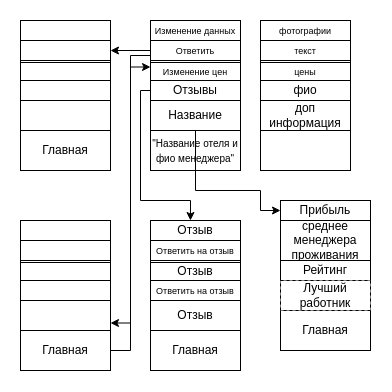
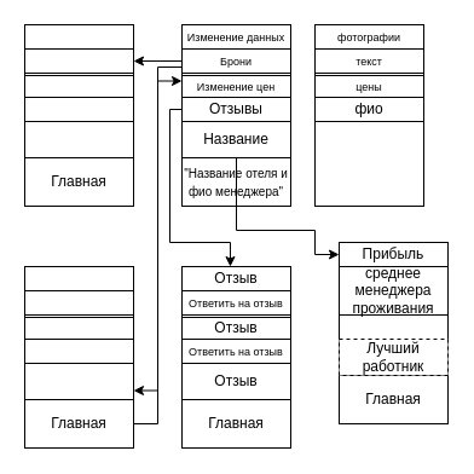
- <mxCell id="8" value="&lt;font style=&quot;font-size: 9px;&quot;&gt;Ответить&lt;/font&gt;" style="rounded=0;whiteSpace=wrap;html=1;" parent="1" vertex="1"><mxGeometry x="150" y="40" width="90" height="20" as="geometry" /></mxCell>
+ <mxCell id="8" value="&lt;font style=&quot;font-size: 9px;&quot;&gt;Брони&lt;/font&gt;" style="rounded=0;whiteSpace=wrap;html=1;" parent="1" vertex="1"><mxGeometry x="150" y="40" width="90" height="20" as="geometry" /></mxCell>
- <mxCell id="18" value="доп информация" style="rounded=0;whiteSpace=wrap;html=1;" parent="1" vertex="1"><mxGeometry x="260" y="100" width="90" height="30" as="geometry" /></mxCell>
- <mxCell id="46" value="Рейтинг" style="rounded=0;whiteSpace=wrap;html=1;" parent="1" vertex="1"><mxGeometry x="280" y="260" width="90" height="20" as="geometry" /></mxCell>
